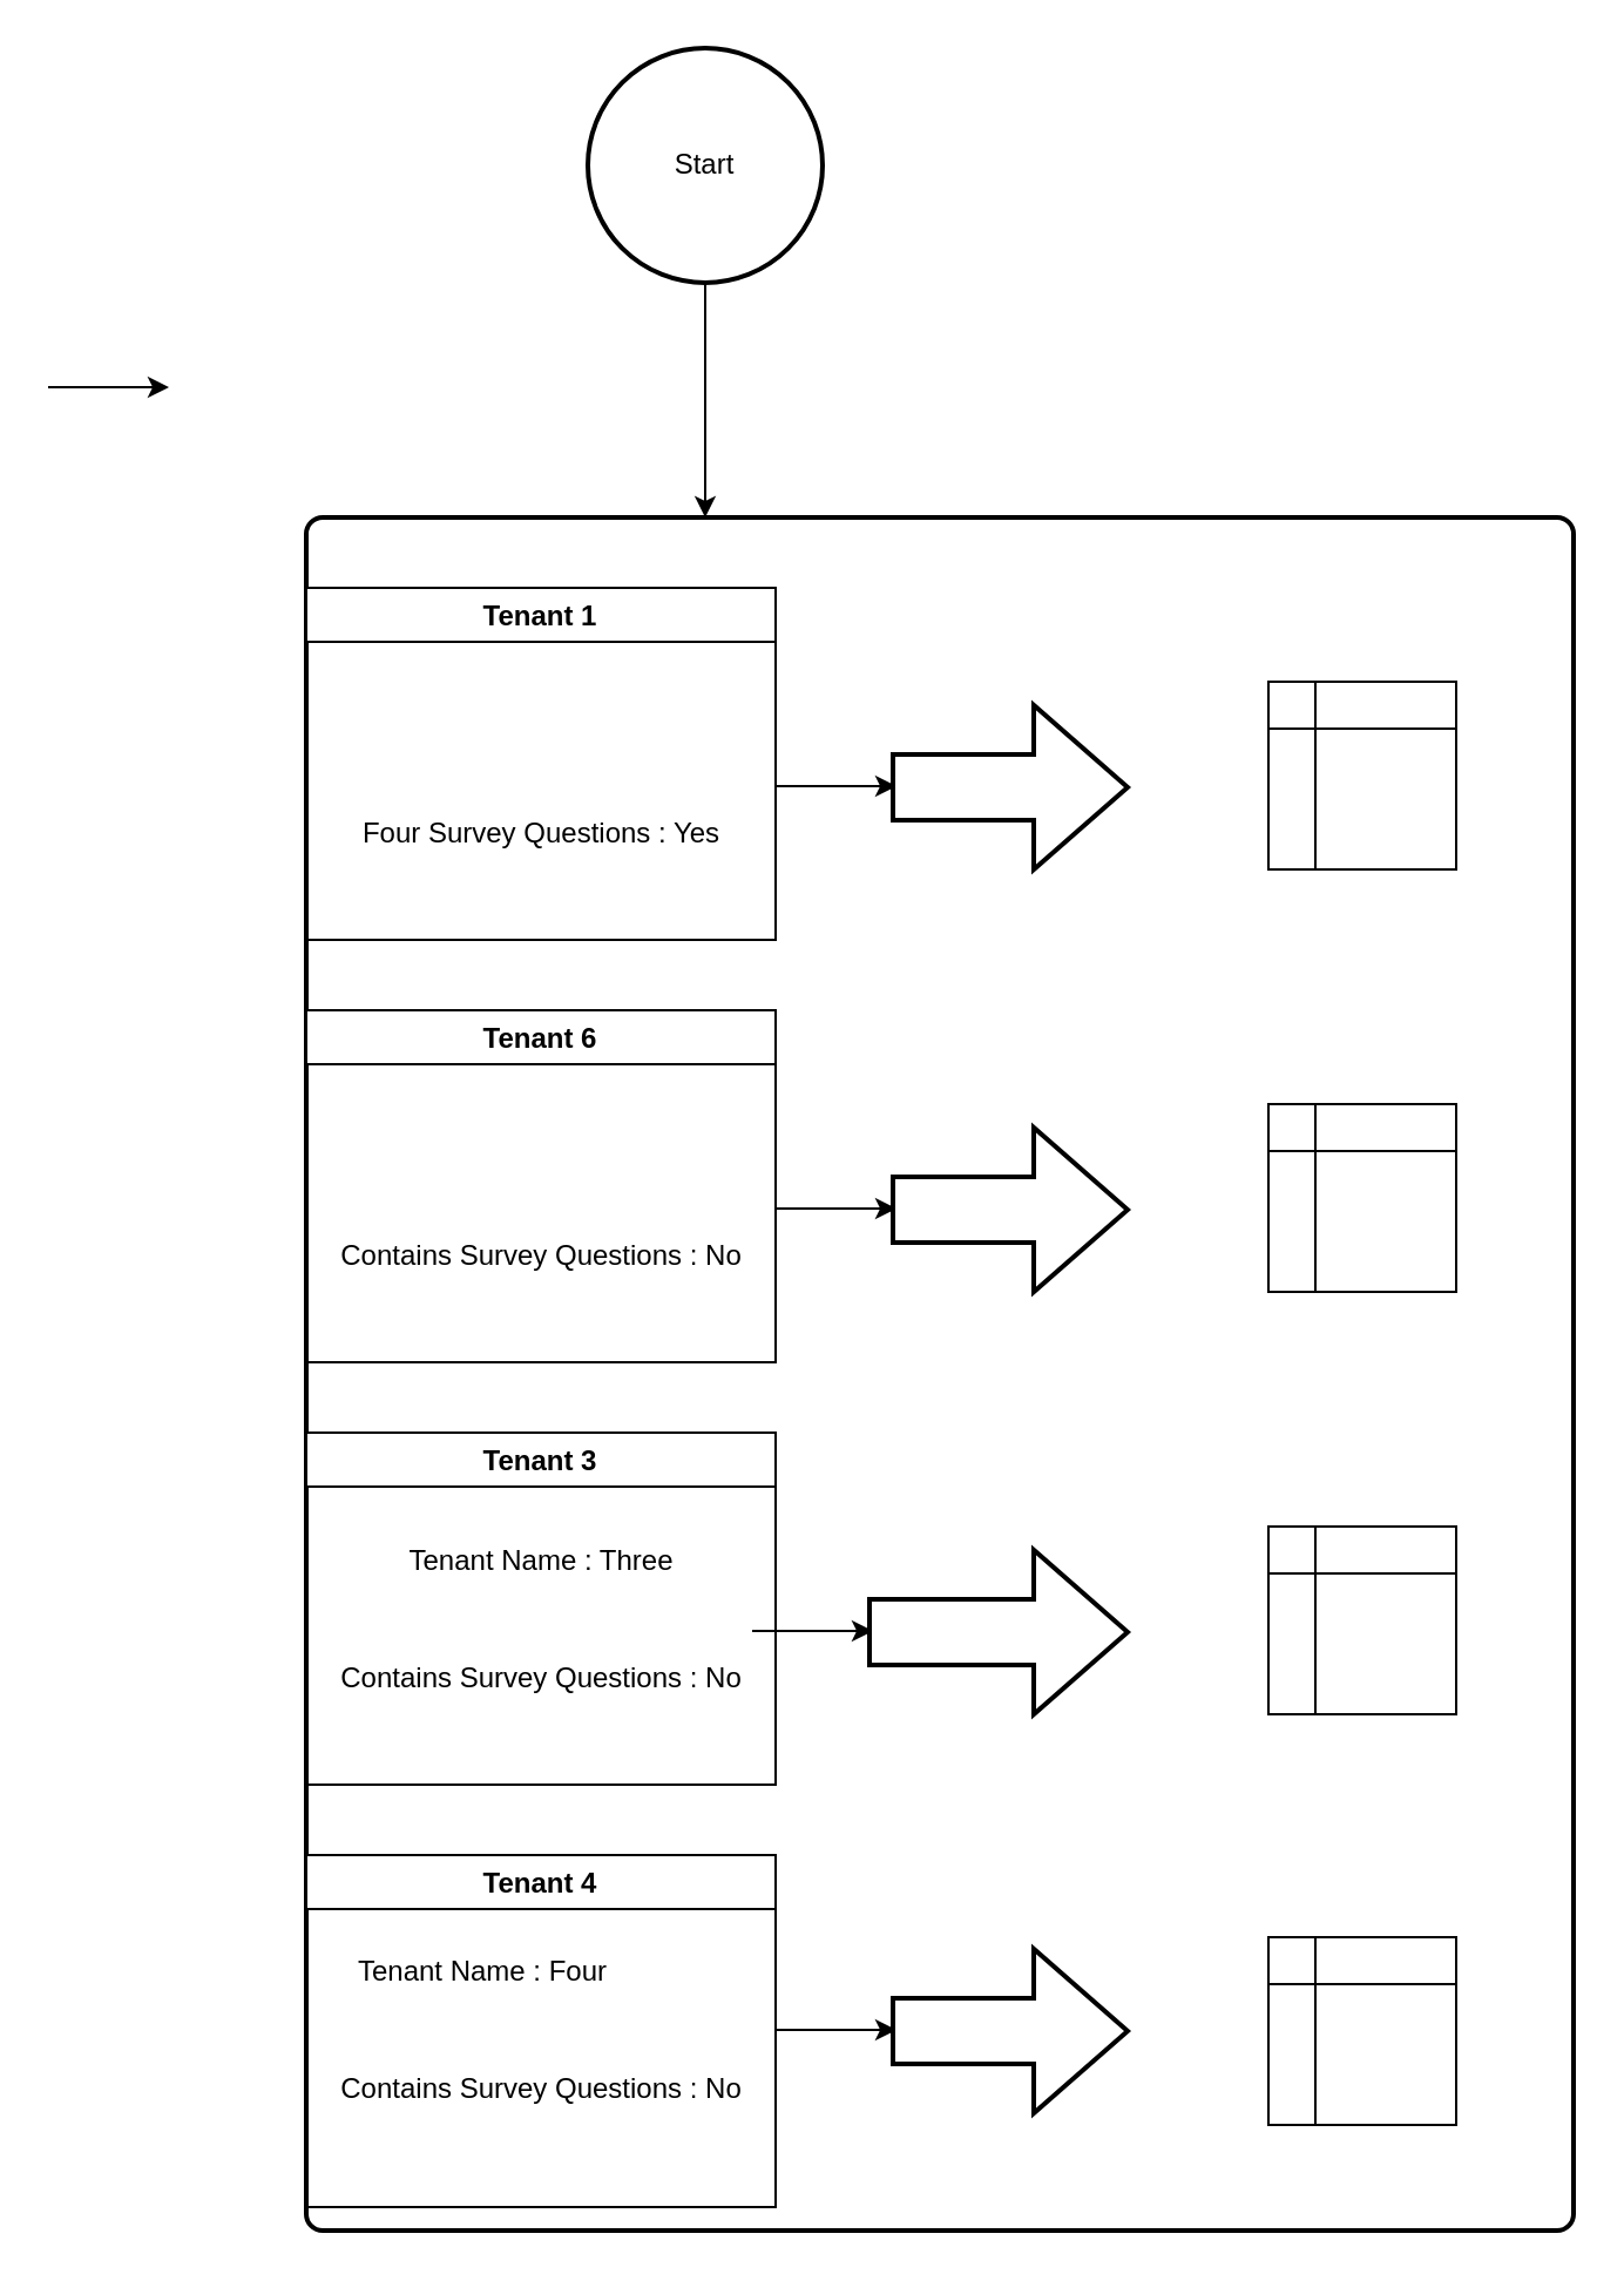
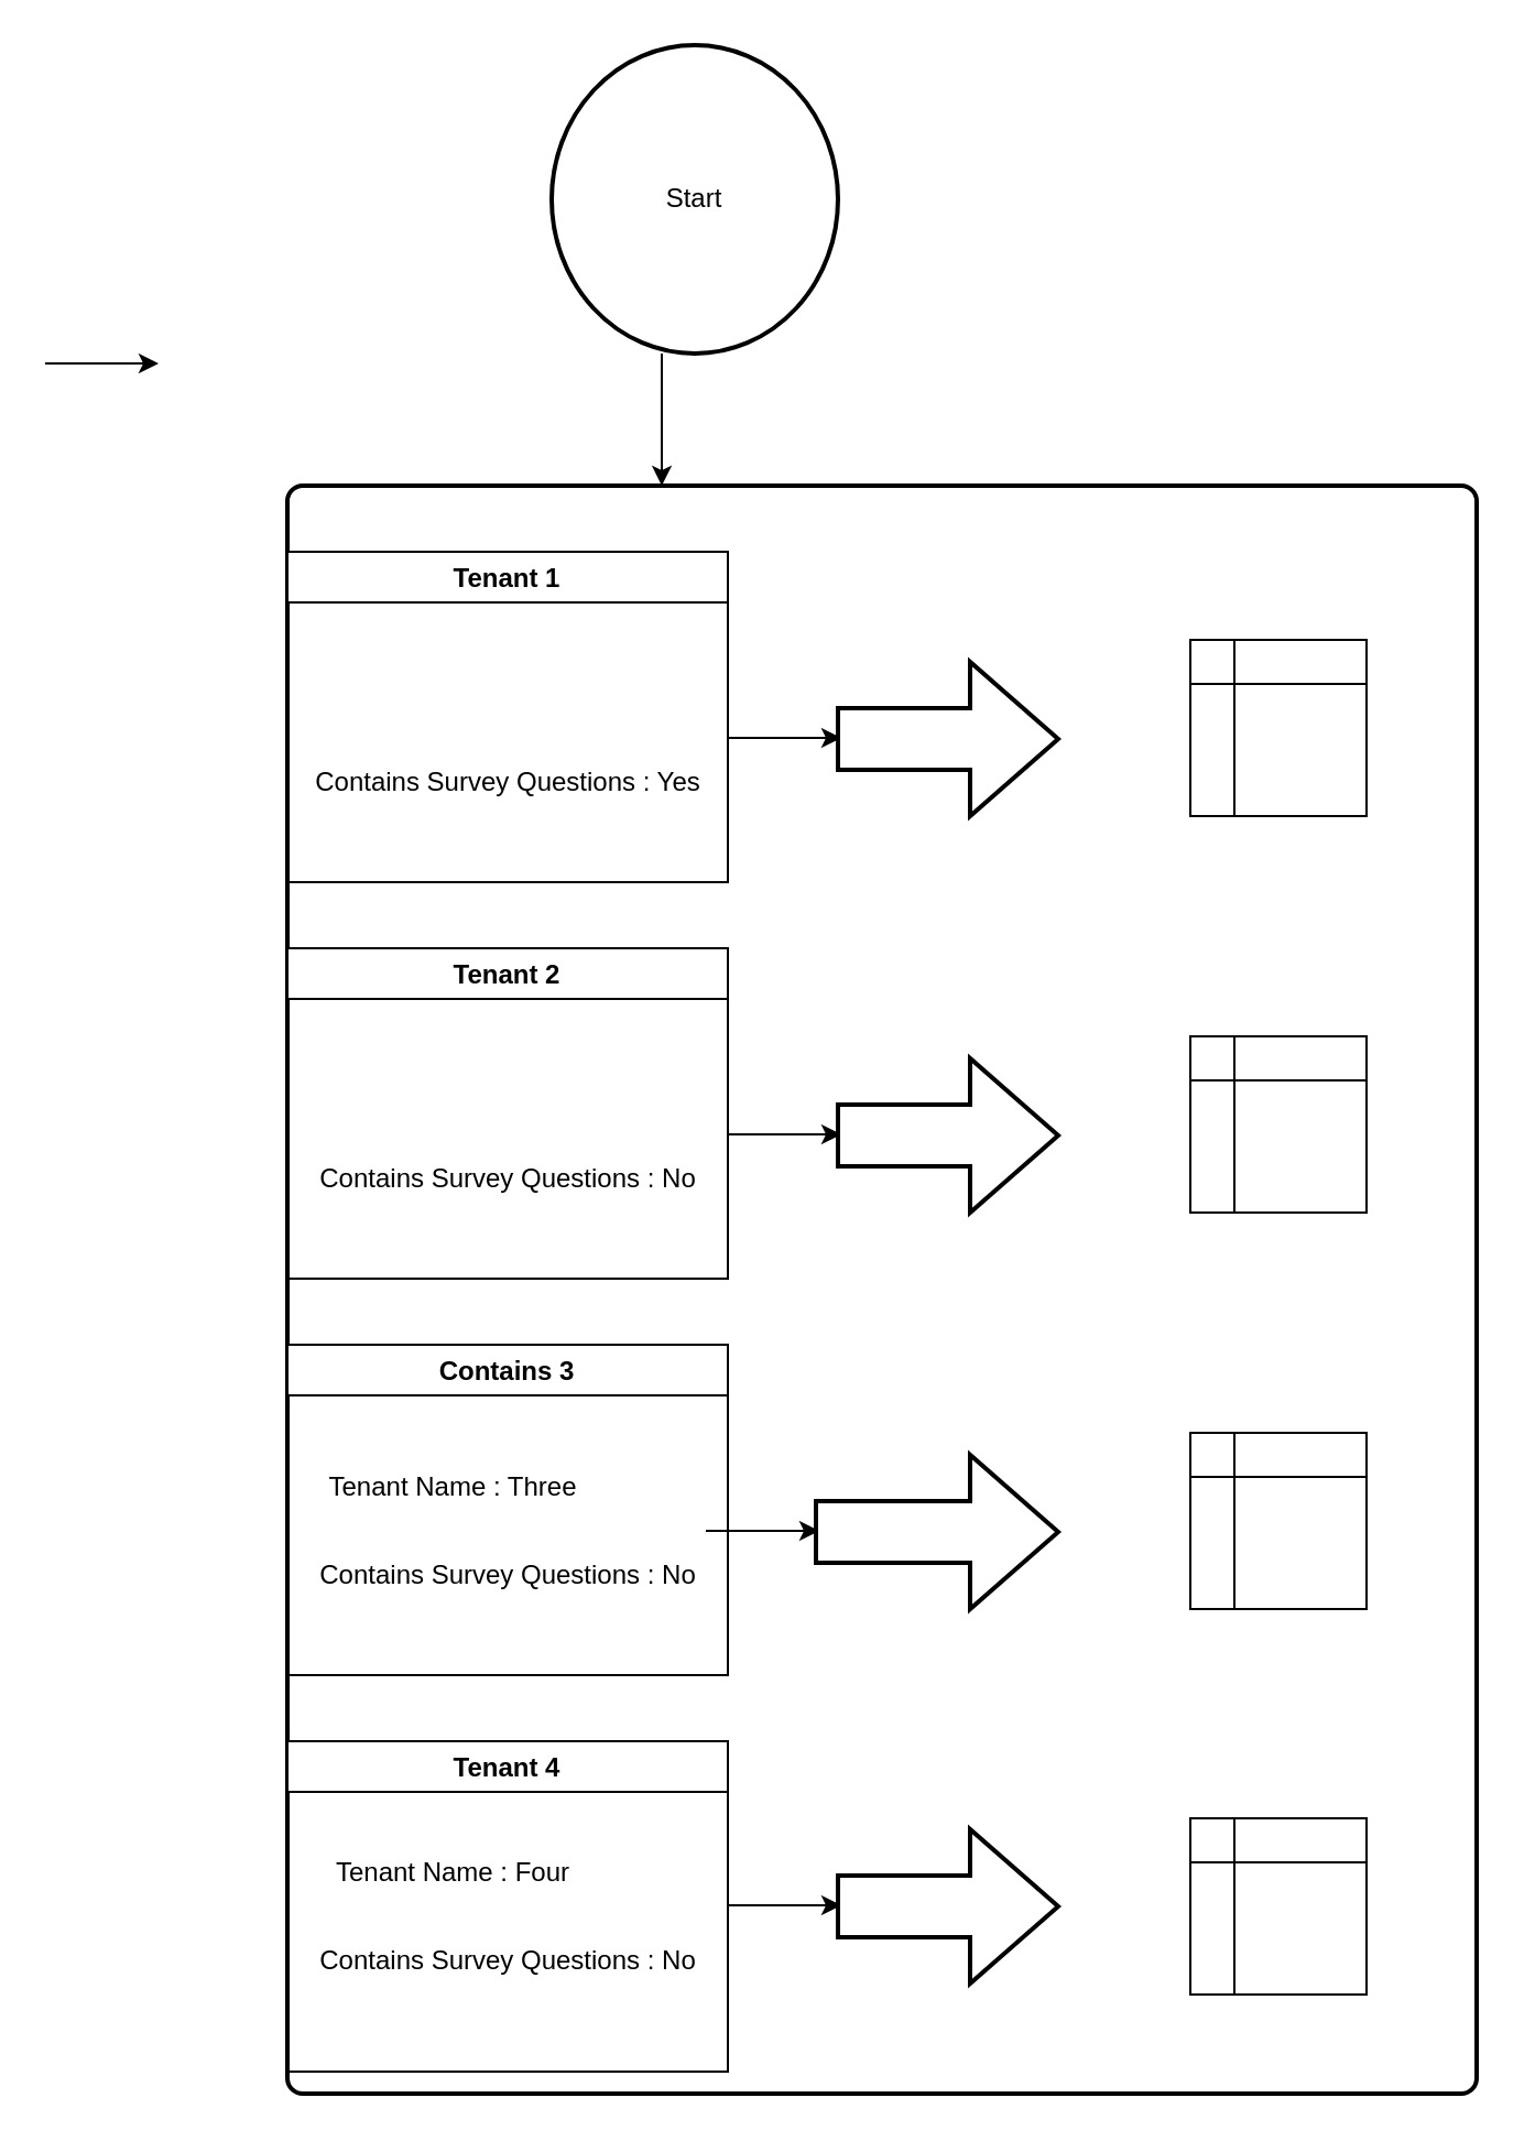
- <mxCell id="14" value="Start" style="strokeWidth=2;html=1;shape=mxgraph.flowchart.start_2;whiteSpace=wrap;" parent="1" vertex="1"><mxGeometry x="250" y="20" width="100" height="100" as="geometry" /></mxCell>
+ <mxCell id="14" value="Start" style="strokeWidth=2;html=1;shape=mxgraph.flowchart.start_2;whiteSpace=wrap;" parent="1" vertex="1"><mxGeometry x="250" y="20" width="130" height="140" as="geometry" /></mxCell>
- <mxCell id="4" value="Four Survey Questions : Yes" style="text;html=1;align=center;verticalAlign=middle;resizable=0;points=[];autosize=1;strokeColor=none;fillColor=none;" parent="3" vertex="1"><mxGeometry y="90" width="200" height="30" as="geometry" /></mxCell>
+ <mxCell id="4" value="Contains Survey Questions : Yes" style="text;html=1;align=center;verticalAlign=middle;resizable=0;points=[];autosize=1;strokeColor=none;fillColor=none;" parent="3" vertex="1"><mxGeometry y="90" width="200" height="30" as="geometry" /></mxCell>
- <mxCell id="5" value="Tenant 6" style="swimlane;" parent="1" vertex="1"><mxGeometry x="130" y="430" width="200" height="150" as="geometry" /></mxCell>
+ <mxCell id="5" value="Tenant 2" style="swimlane;" parent="1" vertex="1"><mxGeometry x="130" y="430" width="200" height="150" as="geometry" /></mxCell>
- <mxCell id="7" value="Tenant 3" style="swimlane;" parent="1" vertex="1"><mxGeometry x="130" y="610" width="200" height="150" as="geometry" /></mxCell>
+ <mxCell id="7" value="Contains 3" style="swimlane;" parent="1" vertex="1"><mxGeometry x="130" y="610" width="200" height="150" as="geometry" /></mxCell>
- <mxCell id="8" value="Tenant Name : Three" style="text;html=1;align=center;verticalAlign=middle;resizable=0;points=[];autosize=1;strokeColor=none;fillColor=none;" parent="7" vertex="1"><mxGeometry x="30" y="40" width="140" height="30" as="geometry" /></mxCell>
+ <mxCell id="8" value="Tenant Name : Three" style="text;html=1;align=center;verticalAlign=middle;resizable=0;points=[];autosize=1;strokeColor=none;fillColor=none;" parent="7" vertex="1"><mxGeometry x="5" y="50" width="140" height="30" as="geometry" /></mxCell>
- <mxCell id="11" value="Tenant Name : Four" style="text;html=1;align=center;verticalAlign=middle;resizable=0;points=[];autosize=1;strokeColor=none;fillColor=none;" parent="10" vertex="1"><mxGeometry x="10" y="35" width="130" height="30" as="geometry" /></mxCell>
+ <mxCell id="11" value="Tenant Name : Four" style="text;html=1;align=center;verticalAlign=middle;resizable=0;points=[];autosize=1;strokeColor=none;fillColor=none;" parent="10" vertex="1"><mxGeometry x="10" y="45" width="130" height="30" as="geometry" /></mxCell>
